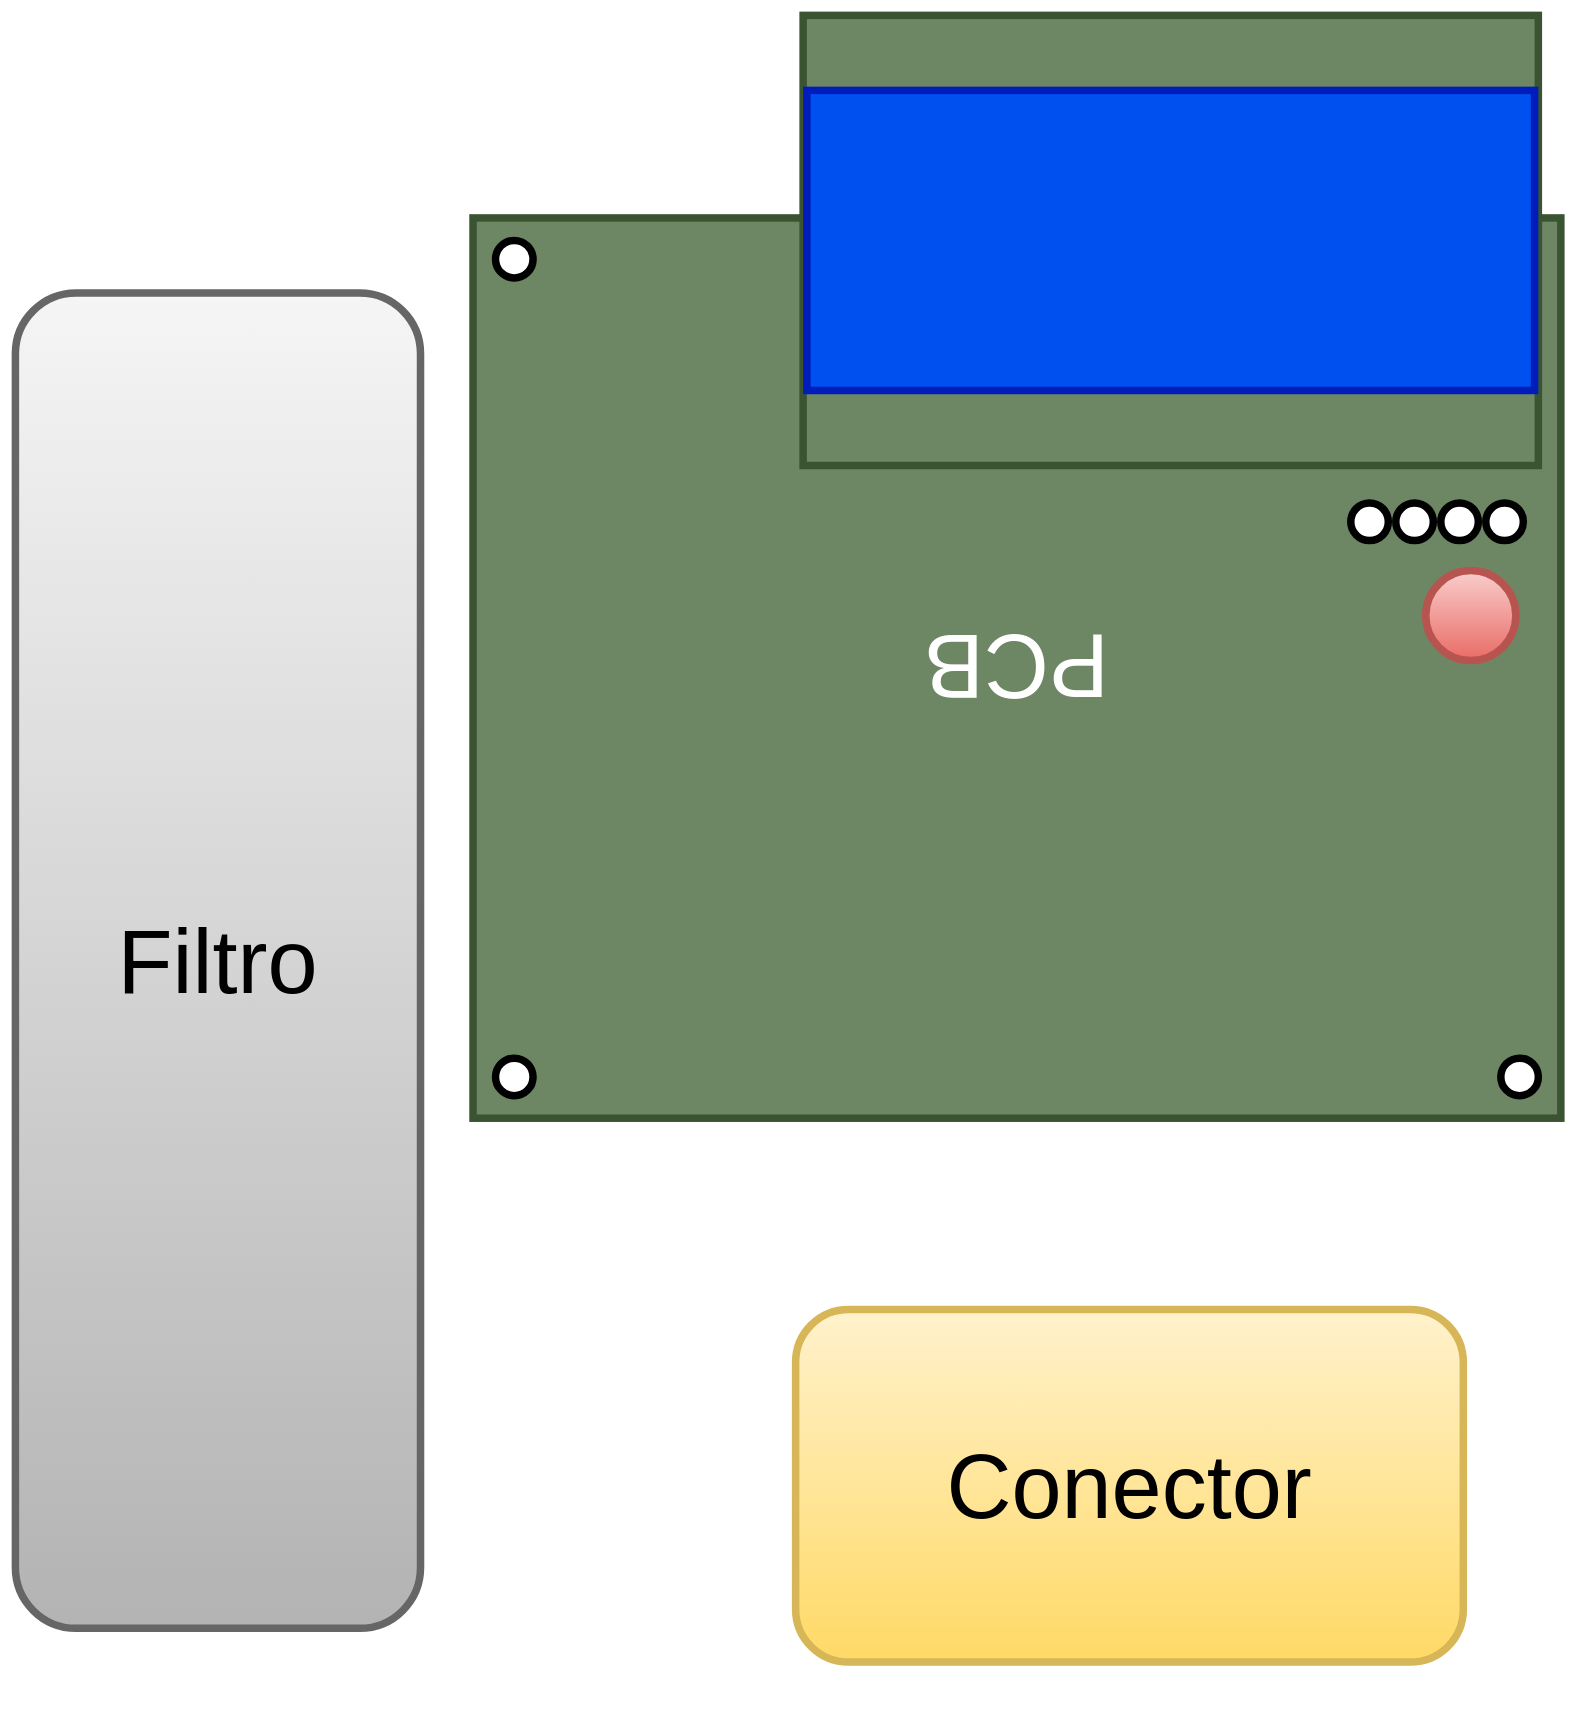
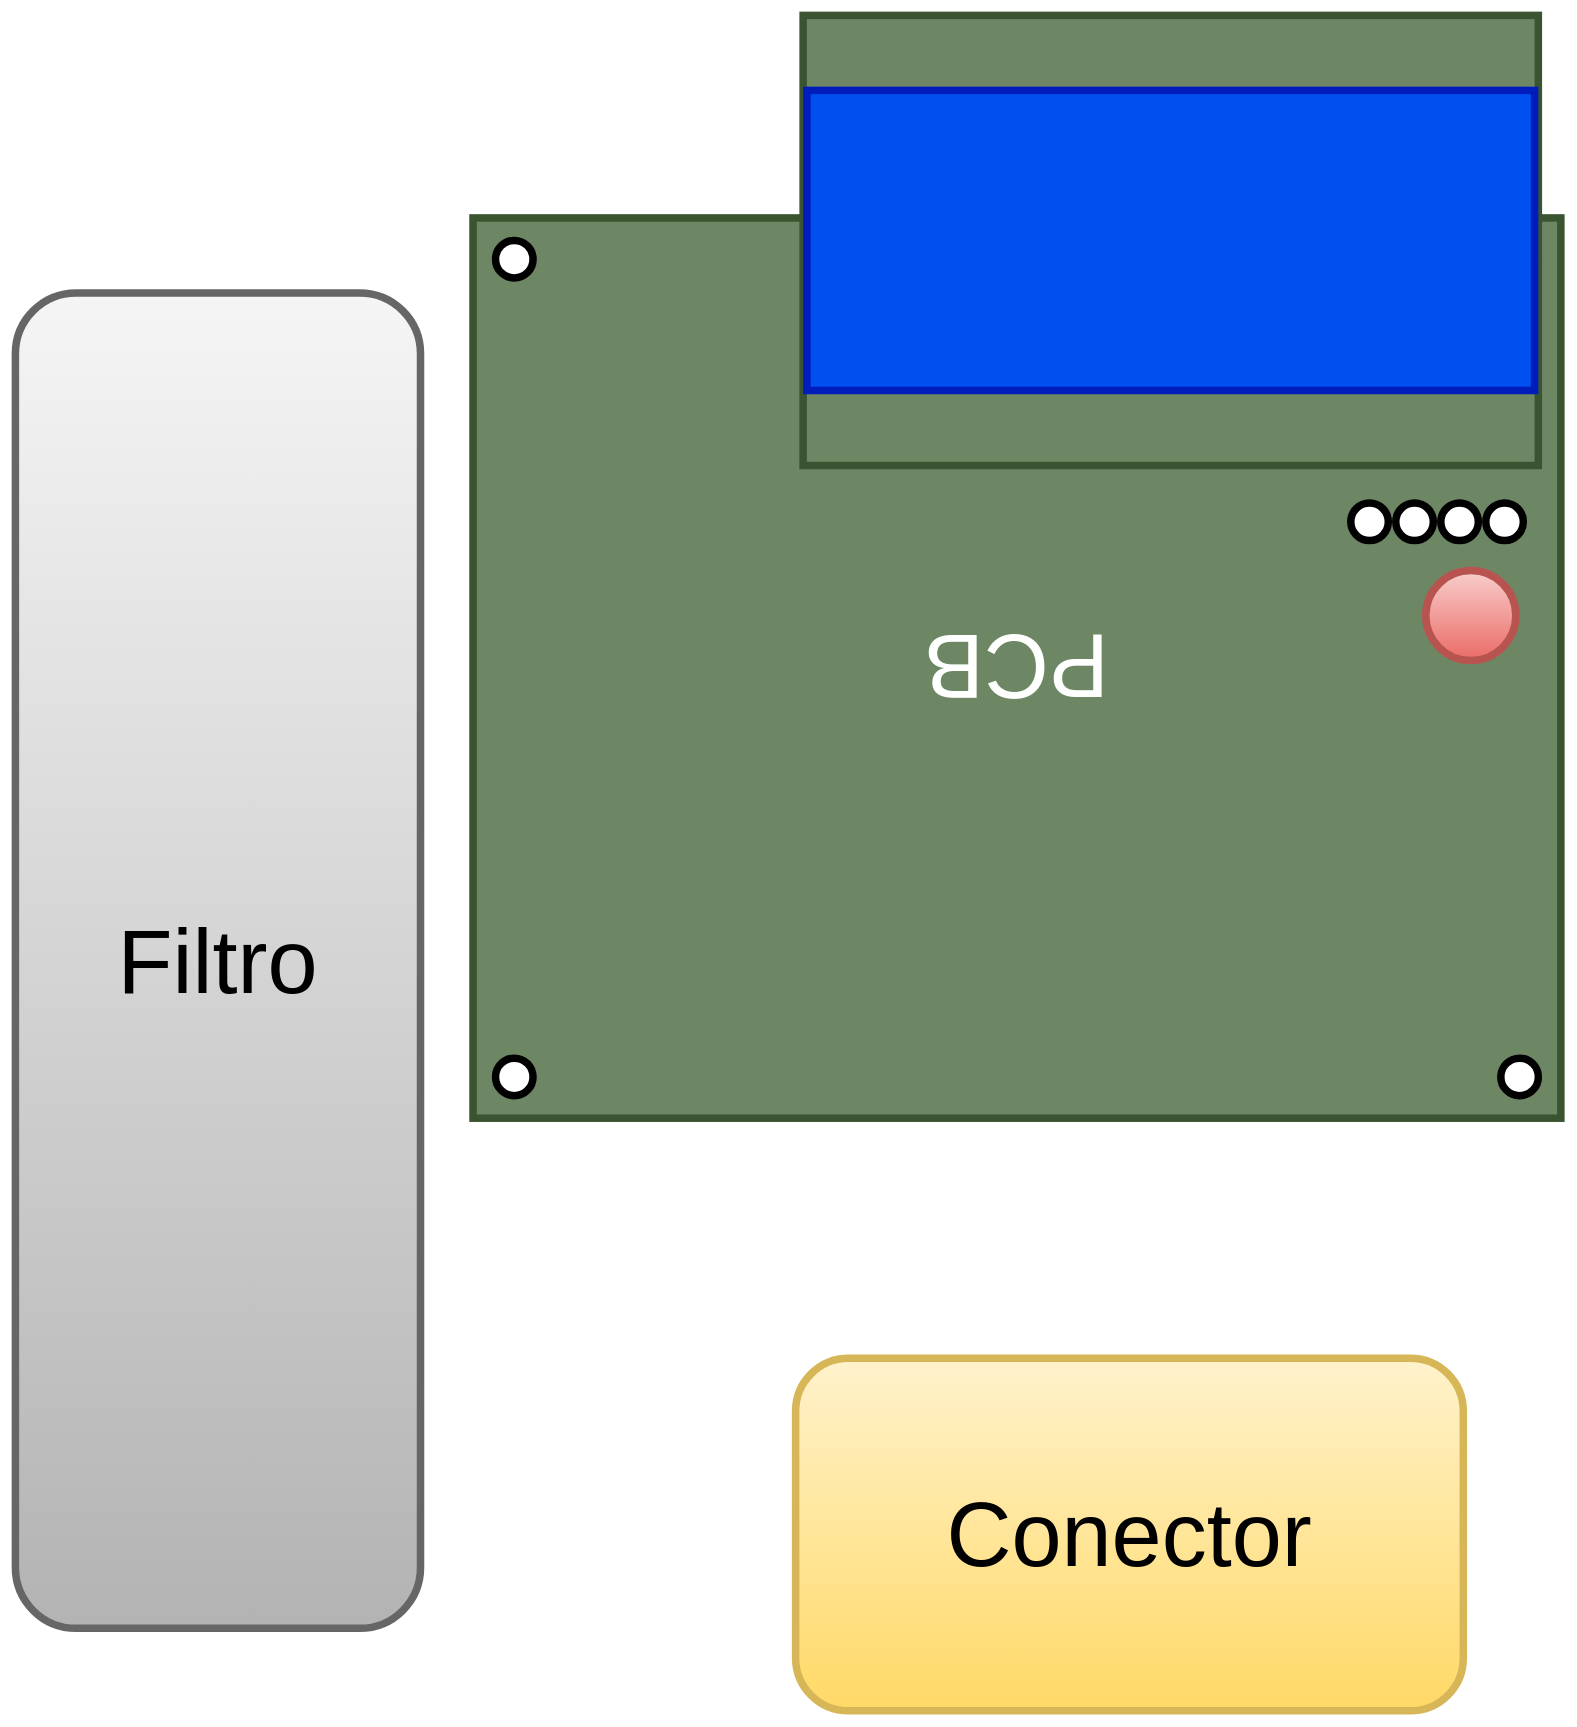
- <mxCell id="17" value="Conector" style="rounded=1;whiteSpace=wrap;html=1;fontSize=120;strokeWidth=10;fillColor=#fff2cc;gradientColor=#ffd966;strokeColor=#d6b656;" vertex="1" parent="1"><mxGeometry x="1060" y="1745" width="890" height="470" as="geometry" /></mxCell>
+ <mxCell id="17" value="Conector" style="rounded=1;whiteSpace=wrap;html=1;fontSize=120;strokeWidth=10;fillColor=#fff2cc;gradientColor=#ffd966;strokeColor=#d6b656;" vertex="1" parent="1"><mxGeometry x="1060" y="1810" width="890" height="470" as="geometry" /></mxCell>
